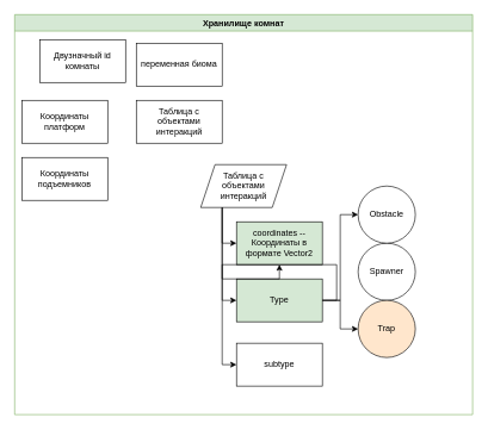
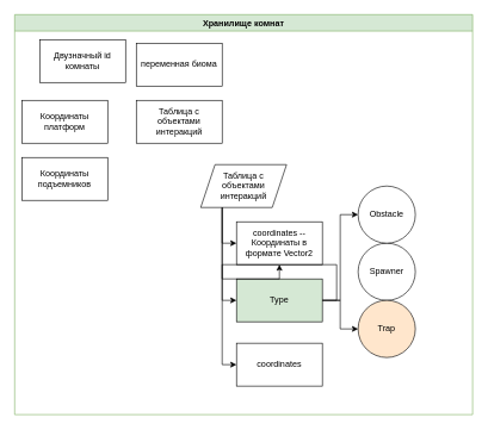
- <mxCell id="9" value="coordinates --Координаты в формате Vector2" style="rounded=0;whiteSpace=wrap;html=1;fillColor=#d5e8d4;" vertex="1" parent="2"><mxGeometry x="310" y="290" width="120" height="60" as="geometry" /></mxCell>
+ <mxCell id="9" value="coordinates --Координаты в формате Vector2" style="rounded=0;whiteSpace=wrap;html=1;" vertex="1" parent="2"><mxGeometry x="310" y="290" width="120" height="60" as="geometry" /></mxCell>
- <mxCell id="13" value="subtype" style="rounded=0;whiteSpace=wrap;html=1;" vertex="1" parent="2"><mxGeometry x="310" y="460" width="120" height="60" as="geometry" /></mxCell>
+ <mxCell id="13" value="coordinates" style="rounded=0;whiteSpace=wrap;html=1;" vertex="1" parent="2"><mxGeometry x="310" y="460" width="120" height="60" as="geometry" /></mxCell>
